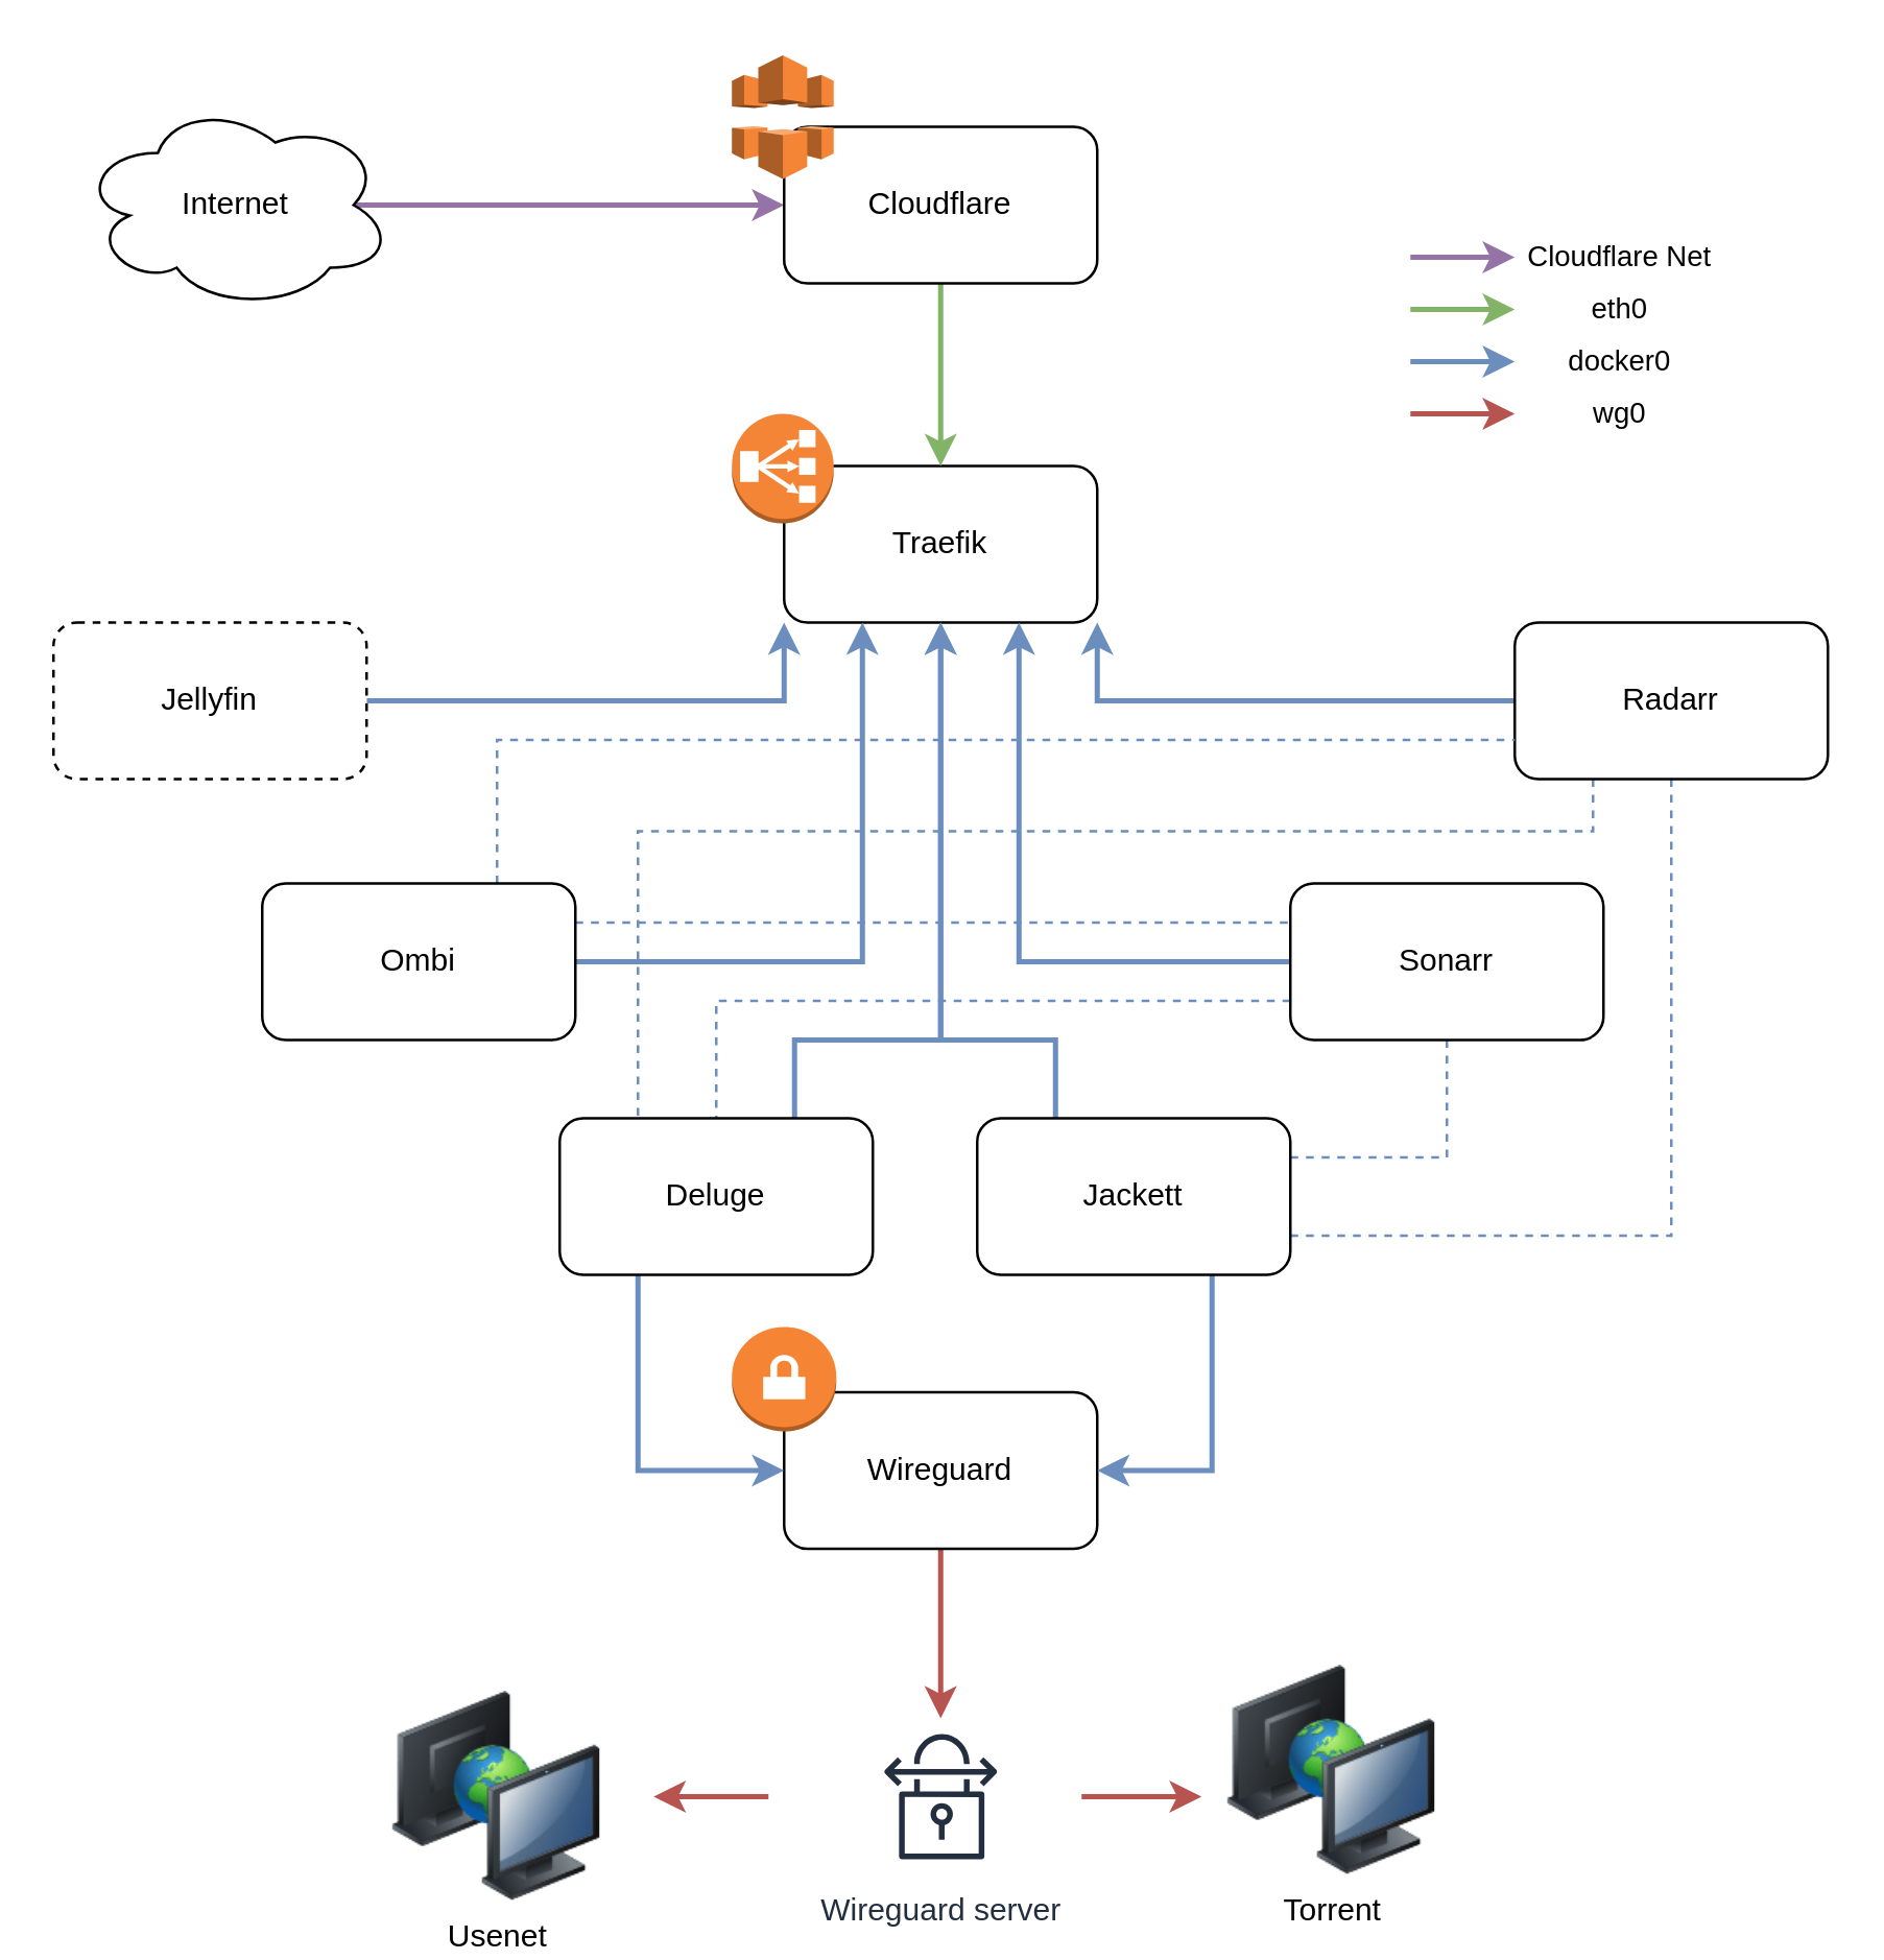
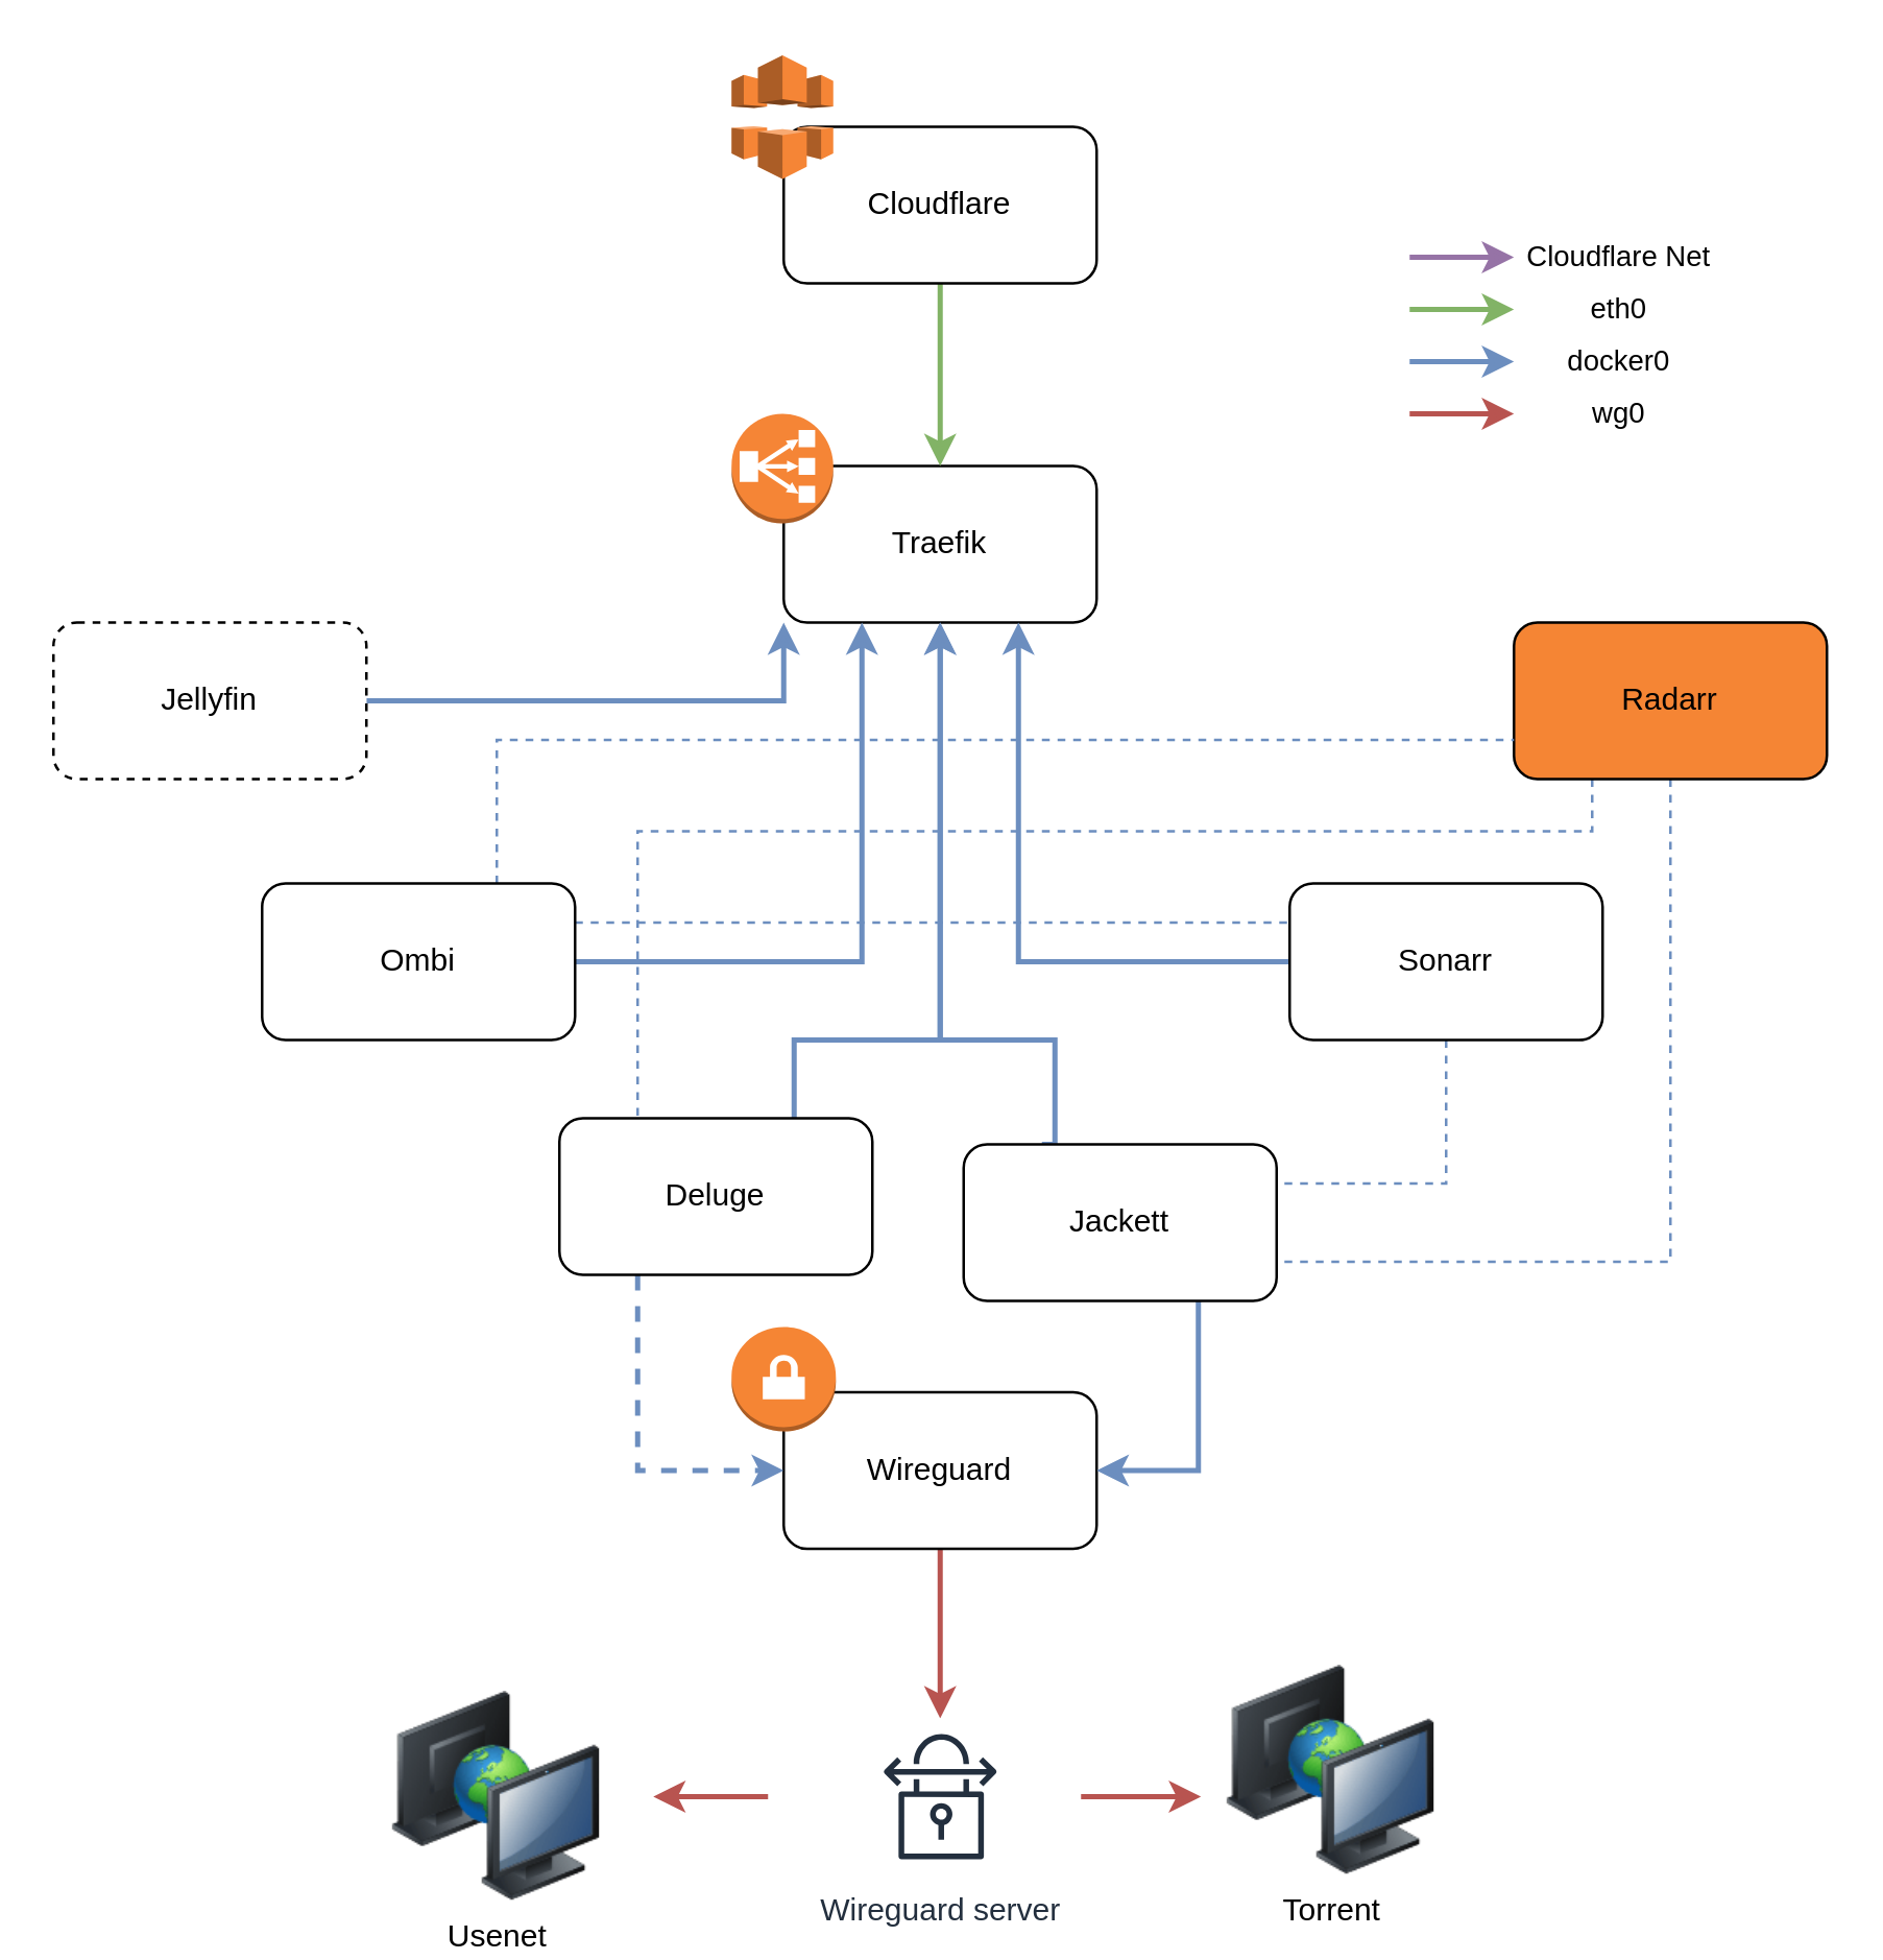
- <mxCell id="27" value="Internet" style="ellipse;shape=cloud;whiteSpace=wrap;html=1;" parent="1" vertex="1"><mxGeometry x="30" y="38" width="120" height="80" as="geometry" /></mxCell>
- <mxCell id="26" style="edgeStyle=orthogonalEdgeStyle;rounded=0;orthogonalLoop=1;jettySize=auto;html=1;exitX=0.875;exitY=0.5;exitDx=0;exitDy=0;exitPerimeter=0;entryX=0;entryY=0.5;entryDx=0;entryDy=0;fillColor=#e1d5e7;strokeColor=#9673a6;strokeWidth=2;" parent="1" source="27" target="35" edge="1"><mxGeometry relative="1" as="geometry" /></mxCell>
- <mxCell id="11" style="edgeStyle=orthogonalEdgeStyle;rounded=0;orthogonalLoop=1;jettySize=auto;html=1;exitX=0;exitY=0.5;exitDx=0;exitDy=0;entryX=1;entryY=1;entryDx=0;entryDy=0;fillColor=#dae8fc;strokeColor=#6c8ebf;strokeWidth=2;" parent="1" source="14" target="2" edge="1"><mxGeometry relative="1" as="geometry" /></mxCell>
- <mxCell id="14" value="Radarr" style="rounded=1;whiteSpace=wrap;html=1;" parent="1" vertex="1"><mxGeometry x="580" y="238" width="120" height="60" as="geometry" /></mxCell>
+ <mxCell id="14" value="Radarr" style="rounded=1;whiteSpace=wrap;html=1;fillColor=#f58534;" parent="1" vertex="1"><mxGeometry x="580" y="238" width="120" height="60" as="geometry" /></mxCell>
- <mxCell id="8" style="edgeStyle=orthogonalEdgeStyle;rounded=0;orthogonalLoop=1;jettySize=auto;html=1;exitX=0;exitY=0.75;exitDx=0;exitDy=0;entryX=0.5;entryY=0;entryDx=0;entryDy=0;dashed=1;endArrow=none;endFill=0;strokeWidth=1;fillColor=#dae8fc;strokeColor=#6c8ebf;" parent="1" source="10" target="21" edge="1"><mxGeometry relative="1" as="geometry" /></mxCell>
- <mxCell id="24" value="Jackett" style="rounded=1;whiteSpace=wrap;html=1;" parent="1" vertex="1"><mxGeometry x="374" y="428" width="120" height="60" as="geometry" /></mxCell>
+ <mxCell id="24" value="Jackett" style="rounded=1;whiteSpace=wrap;html=1;" parent="1" vertex="1"><mxGeometry x="369" y="438" width="120" height="60" as="geometry" /></mxCell>
- <mxCell id="20" style="edgeStyle=orthogonalEdgeStyle;rounded=0;orthogonalLoop=1;jettySize=auto;html=1;exitX=0.25;exitY=1;exitDx=0;exitDy=0;entryX=0;entryY=0.5;entryDx=0;entryDy=0;strokeWidth=2;fillColor=#dae8fc;strokeColor=#6c8ebf;" parent="1" source="21" target="4" edge="1"><mxGeometry relative="1" as="geometry" /></mxCell>
+ <mxCell id="20" style="edgeStyle=orthogonalEdgeStyle;rounded=0;orthogonalLoop=1;jettySize=auto;html=1;exitX=0.25;exitY=1;exitDx=0;exitDy=0;entryX=0;entryY=0.5;entryDx=0;entryDy=0;strokeWidth=2;fillColor=#dae8fc;strokeColor=#6c8ebf;dashed=1;" parent="1" source="21" target="4" edge="1"><mxGeometry relative="1" as="geometry" /></mxCell>
